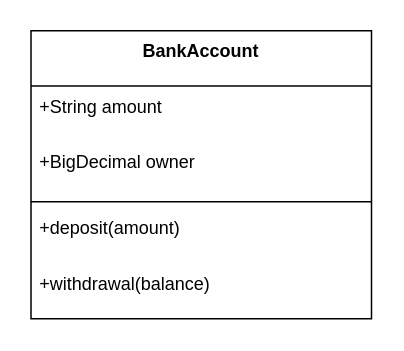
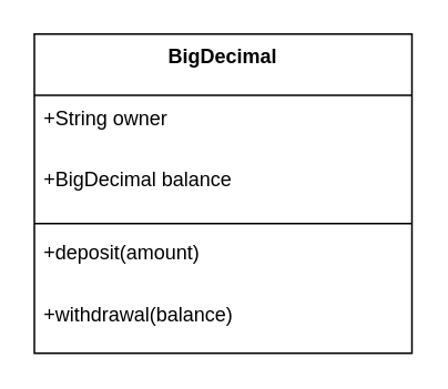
- <mxCell id="2" value="BankAccount" style="swimlane;fontStyle=1;align=center;verticalAlign=top;childLayout=stackLayout;horizontal=1;startSize=36.8;horizontalStack=0;resizeParent=1;resizeParentMax=0;resizeLast=0;collapsible=0;marginBottom=0;" vertex="1" parent="1"><mxGeometry x="20" y="20" width="227" height="192" as="geometry" /></mxCell>
+ <mxCell id="2" value="BigDecimal" style="swimlane;fontStyle=1;align=center;verticalAlign=top;childLayout=stackLayout;horizontal=1;startSize=36.8;horizontalStack=0;resizeParent=1;resizeParentMax=0;resizeLast=0;collapsible=0;marginBottom=0;" vertex="1" parent="1"><mxGeometry x="20" y="20" width="227" height="192" as="geometry" /></mxCell>
- <mxCell id="3" value="+String amount" style="text;strokeColor=none;fillColor=none;align=left;verticalAlign=top;spacingLeft=4;spacingRight=4;overflow=hidden;rotatable=0;points=[[0,0.5],[1,0.5]];portConstraint=eastwest;" vertex="1" parent="2"><mxGeometry y="37" width="227" height="37" as="geometry" /></mxCell>
+ <mxCell id="3" value="+String owner" style="text;strokeColor=none;fillColor=none;align=left;verticalAlign=top;spacingLeft=4;spacingRight=4;overflow=hidden;rotatable=0;points=[[0,0.5],[1,0.5]];portConstraint=eastwest;" vertex="1" parent="2"><mxGeometry y="37" width="227" height="37" as="geometry" /></mxCell>
- <mxCell id="4" value="+BigDecimal owner" style="text;strokeColor=none;fillColor=none;align=left;verticalAlign=top;spacingLeft=4;spacingRight=4;overflow=hidden;rotatable=0;points=[[0,0.5],[1,0.5]];portConstraint=eastwest;" vertex="1" parent="2"><mxGeometry y="74" width="227" height="37" as="geometry" /></mxCell>
+ <mxCell id="4" value="+BigDecimal balance" style="text;strokeColor=none;fillColor=none;align=left;verticalAlign=top;spacingLeft=4;spacingRight=4;overflow=hidden;rotatable=0;points=[[0,0.5],[1,0.5]];portConstraint=eastwest;" vertex="1" parent="2"><mxGeometry y="74" width="227" height="37" as="geometry" /></mxCell>
